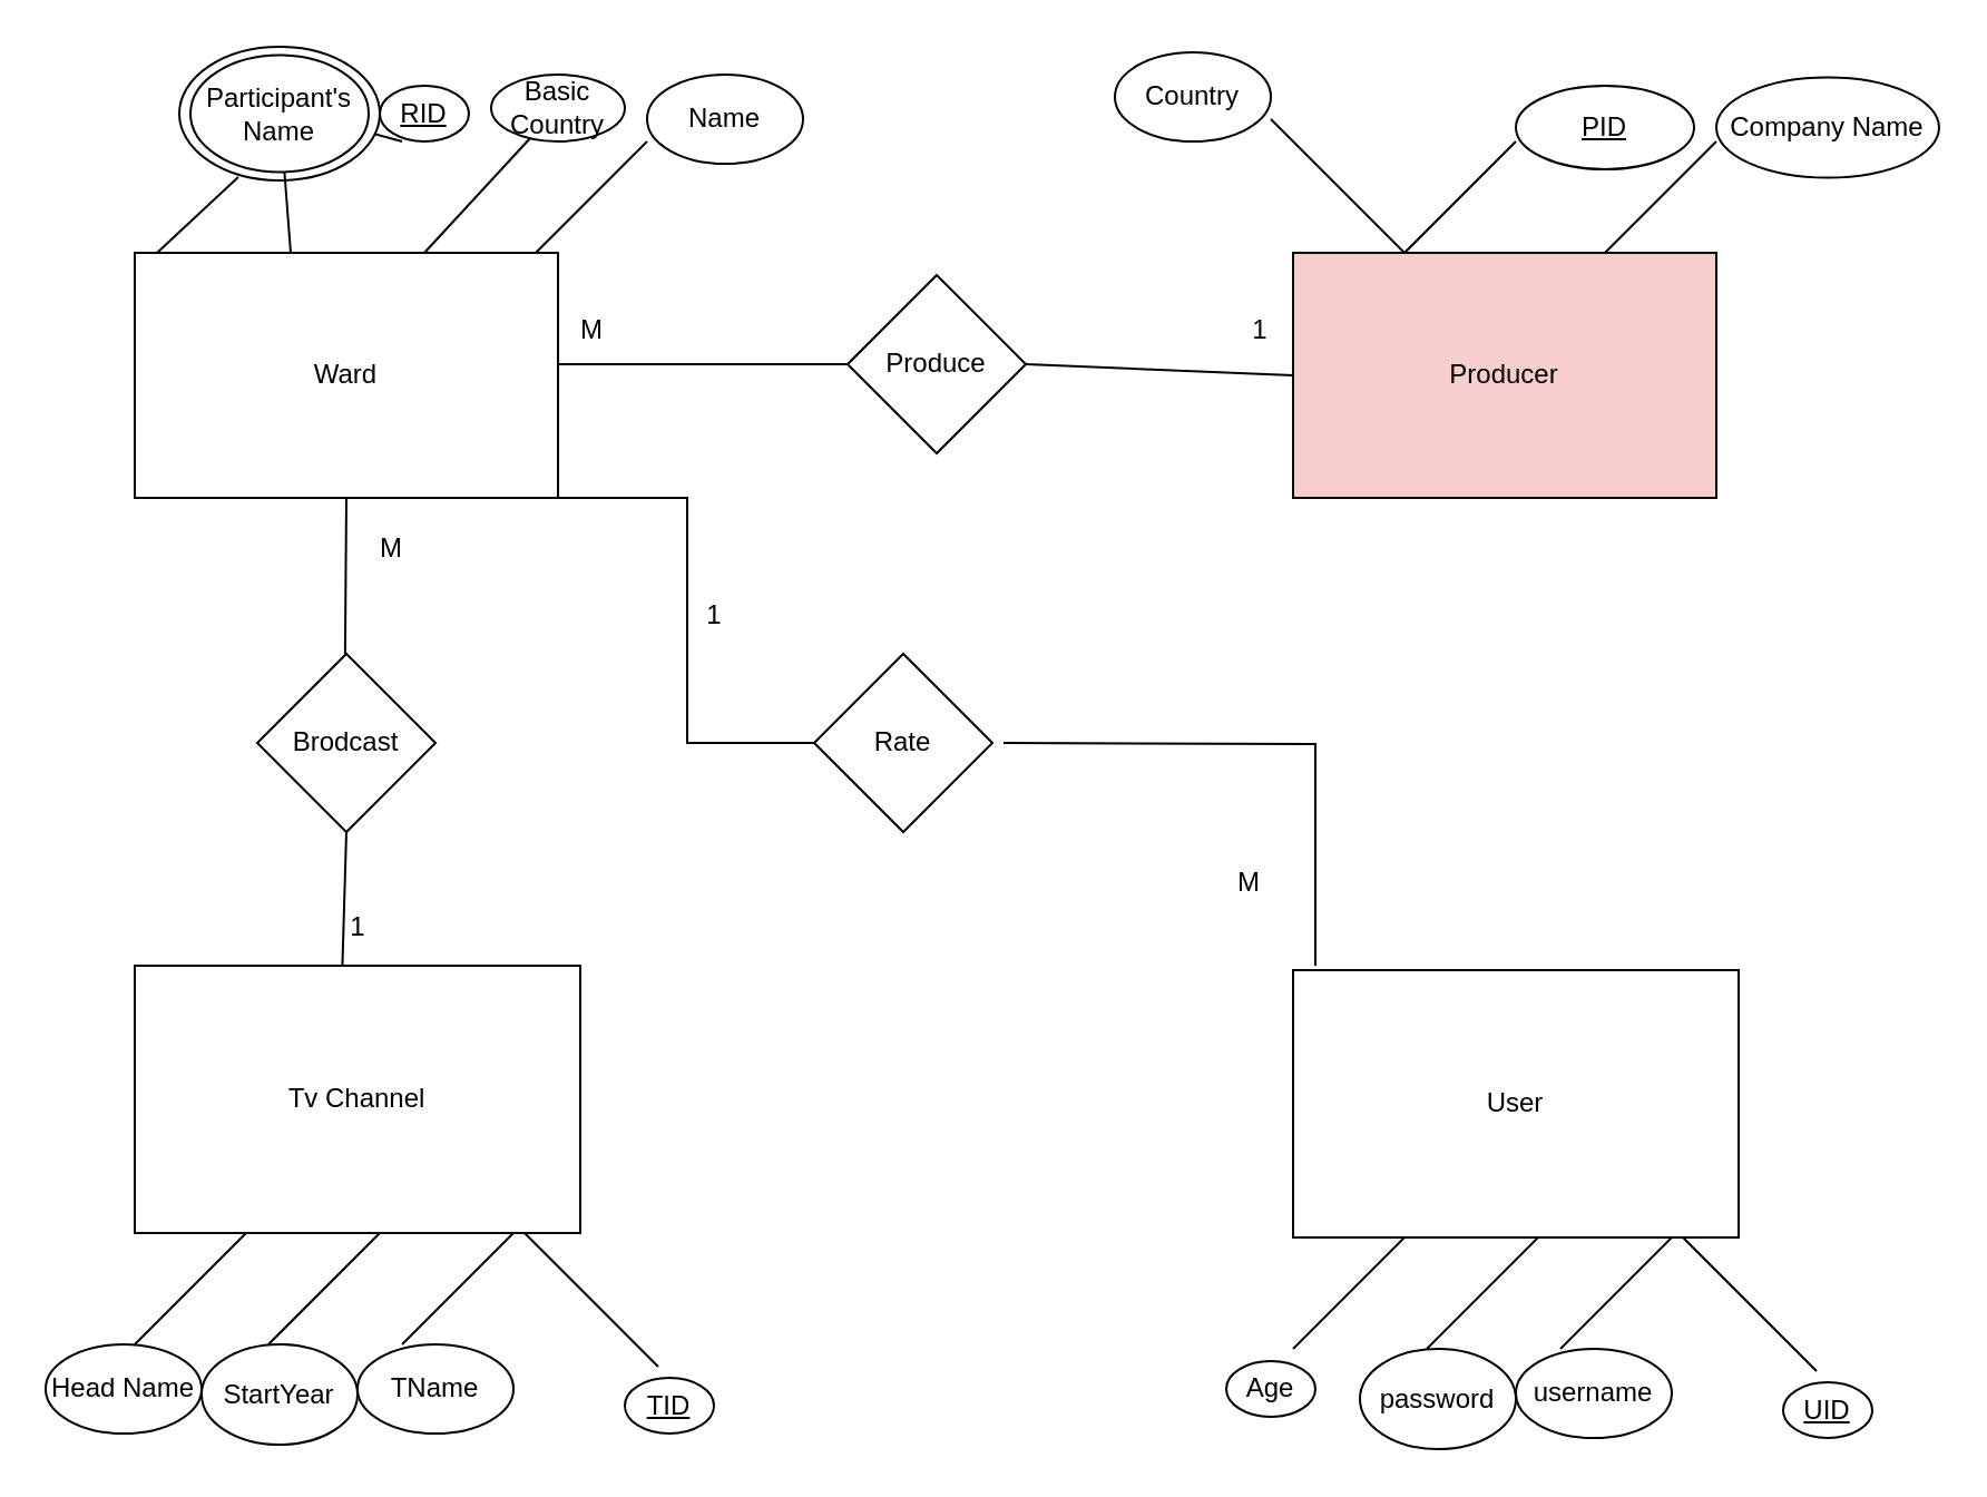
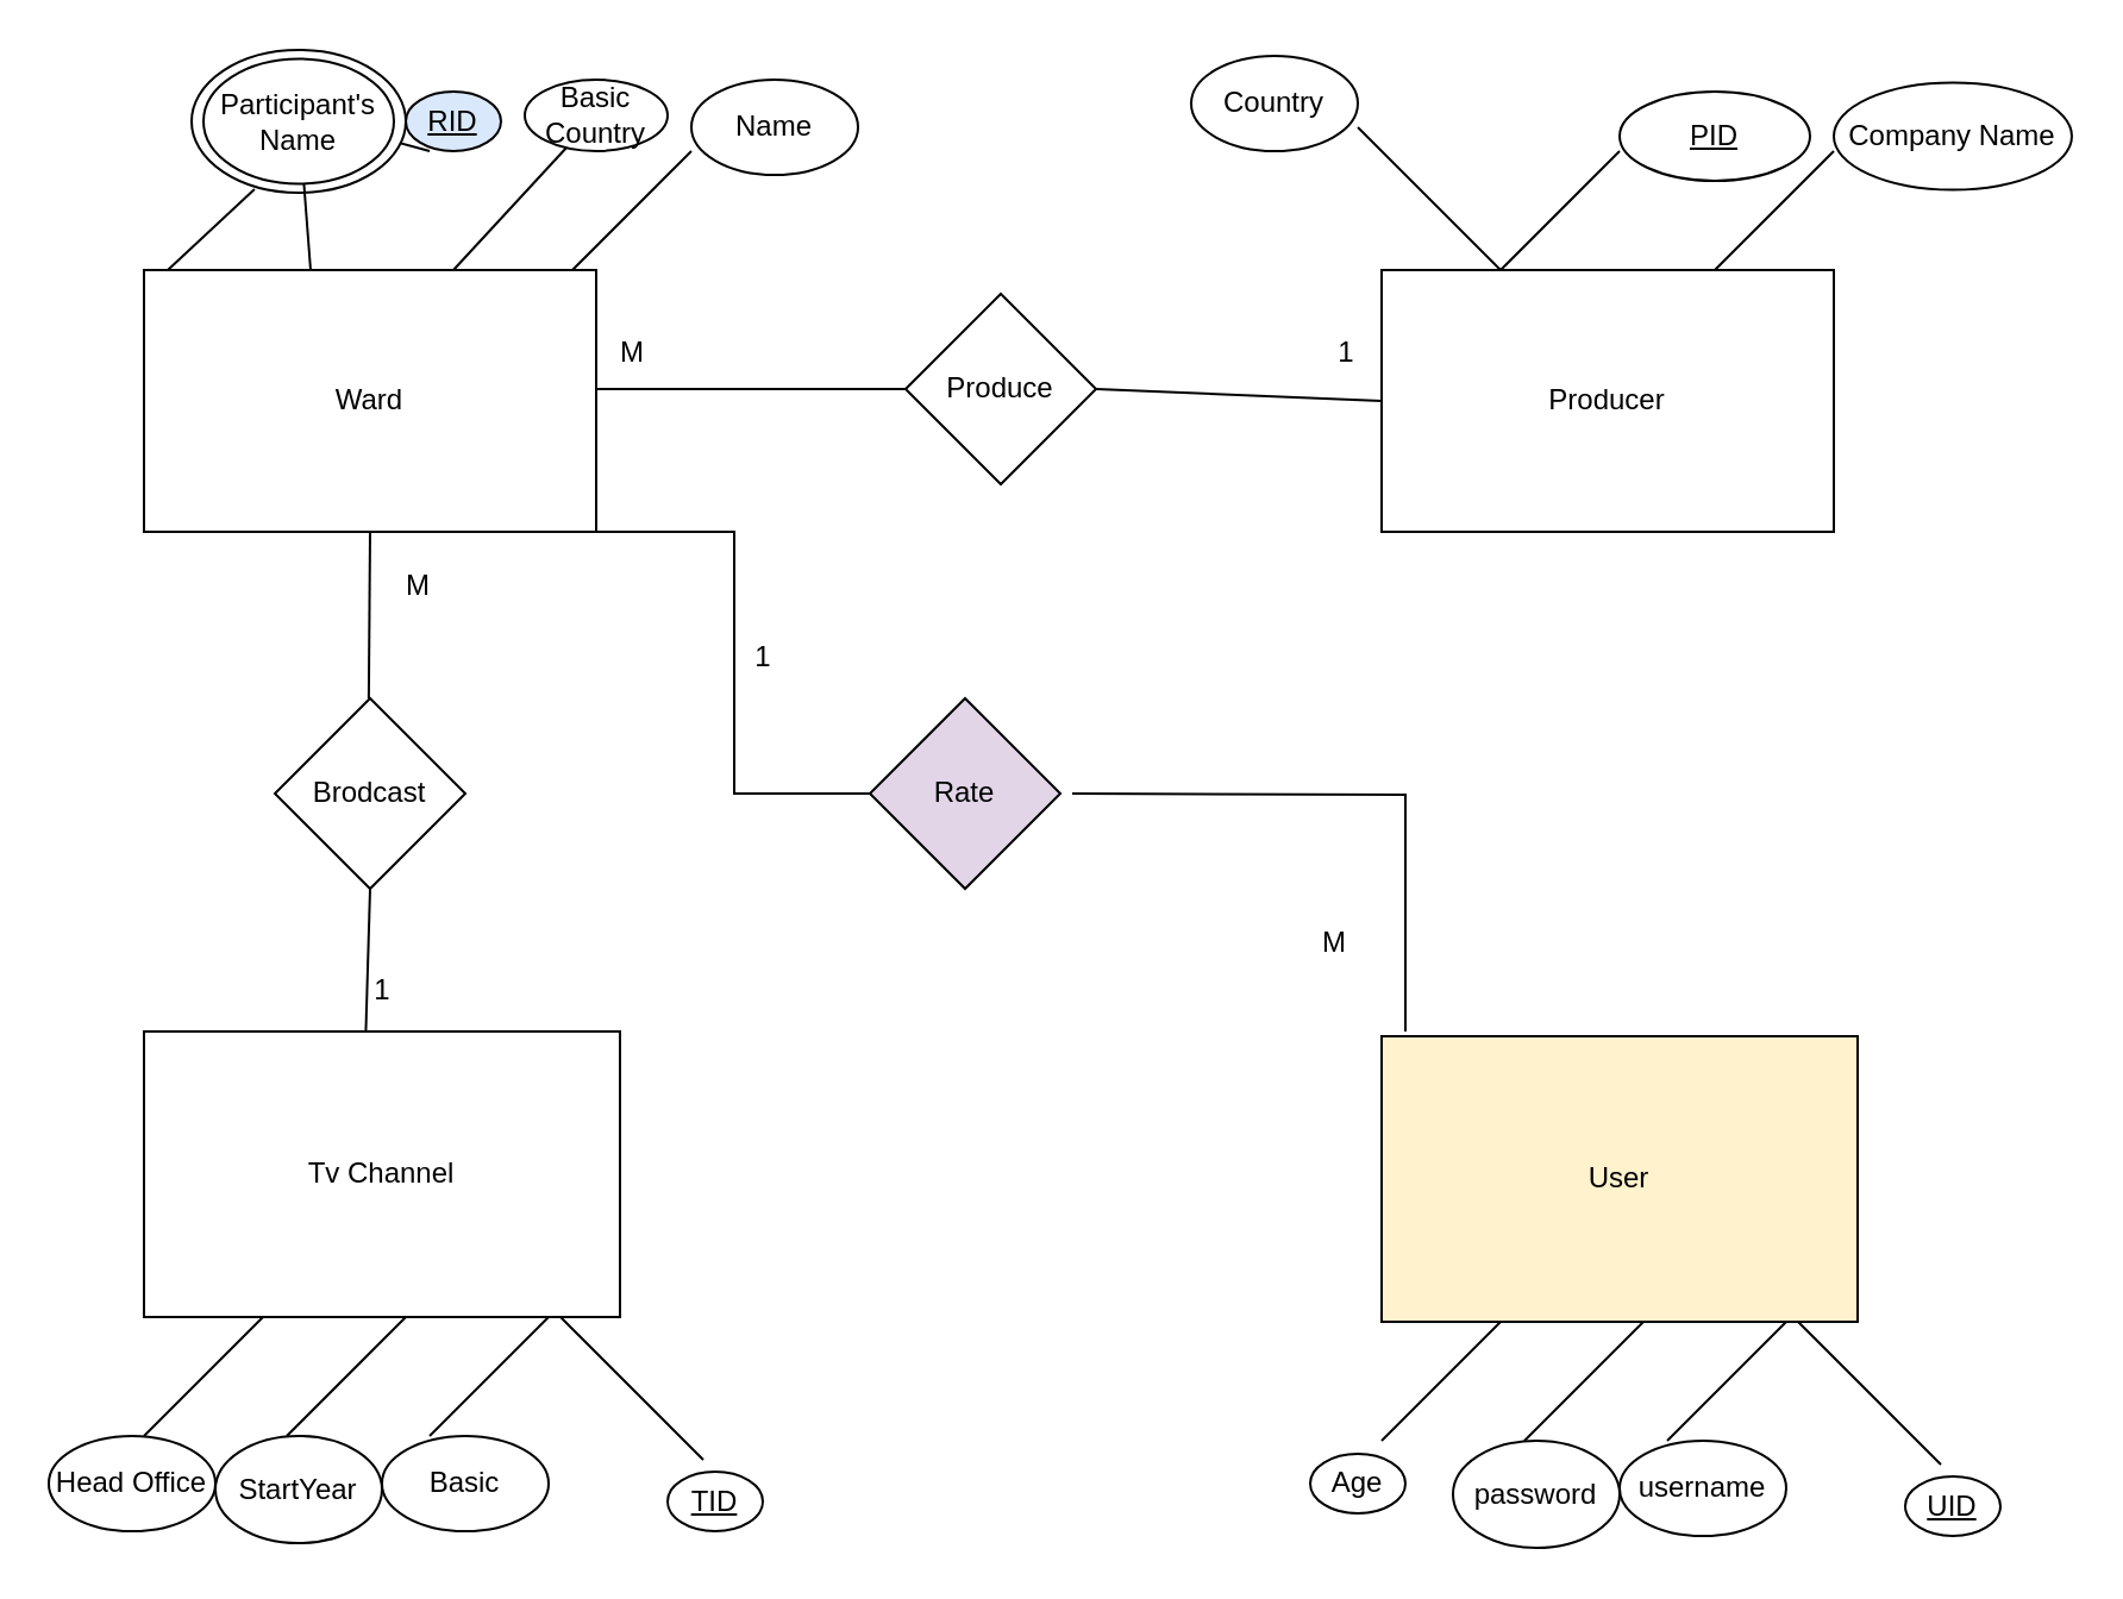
- <mxCell id="4" value="&lt;u&gt;RID&lt;/u&gt;" style="ellipse;whiteSpace=wrap;html=1;" parent="1" vertex="1"><mxGeometry x="170" y="38" width="40" height="25" as="geometry" /></mxCell>
+ <mxCell id="4" value="&lt;u&gt;RID&lt;/u&gt;" style="ellipse;whiteSpace=wrap;html=1;fillColor=#dae8fc;" parent="1" vertex="1"><mxGeometry x="170" y="38" width="40" height="25" as="geometry" /></mxCell>
- <mxCell id="10" value="Producer" style="rounded=0;whiteSpace=wrap;html=1;fillColor=#f8cecc;" parent="1" vertex="1"><mxGeometry x="580" y="113" width="190" height="110" as="geometry" /></mxCell>
+ <mxCell id="10" value="Producer" style="rounded=0;whiteSpace=wrap;html=1;" parent="1" vertex="1"><mxGeometry x="580" y="113" width="190" height="110" as="geometry" /></mxCell>
- <mxCell id="46" value="Rate" style="rhombus;whiteSpace=wrap;html=1;" parent="1" vertex="1"><mxGeometry x="365" y="293" width="80" height="80" as="geometry" /></mxCell>
+ <mxCell id="46" value="Rate" style="rhombus;whiteSpace=wrap;html=1;fillColor=#e1d5e7;" parent="1" vertex="1"><mxGeometry x="365" y="293" width="80" height="80" as="geometry" /></mxCell>
- <mxCell id="36" value="User" style="rounded=0;whiteSpace=wrap;html=1;" parent="1" vertex="1"><mxGeometry x="580" y="435" width="200" height="120" as="geometry" /></mxCell>
+ <mxCell id="36" value="User" style="rounded=0;whiteSpace=wrap;html=1;fillColor=#fff2cc;" parent="1" vertex="1"><mxGeometry x="580" y="435" width="200" height="120" as="geometry" /></mxCell>
- <mxCell id="30" value="Head Name" style="ellipse;whiteSpace=wrap;html=1;" parent="1" vertex="1"><mxGeometry y="603" width="70" height="40" as="geometry" x="20" /></mxCell>
+ <mxCell id="30" value="Head Office" style="ellipse;whiteSpace=wrap;html=1;" parent="1" vertex="1"><mxGeometry y="603" width="70" height="40" as="geometry" x="20" /></mxCell>
- <mxCell id="26" value="TName" style="ellipse;whiteSpace=wrap;html=1;" parent="1" vertex="1"><mxGeometry x="160" y="603" width="70" height="40" as="geometry" /></mxCell>
+ <mxCell id="26" value="Basic" style="ellipse;whiteSpace=wrap;html=1;" parent="1" vertex="1"><mxGeometry x="160" y="603" width="70" height="40" as="geometry" /></mxCell>
